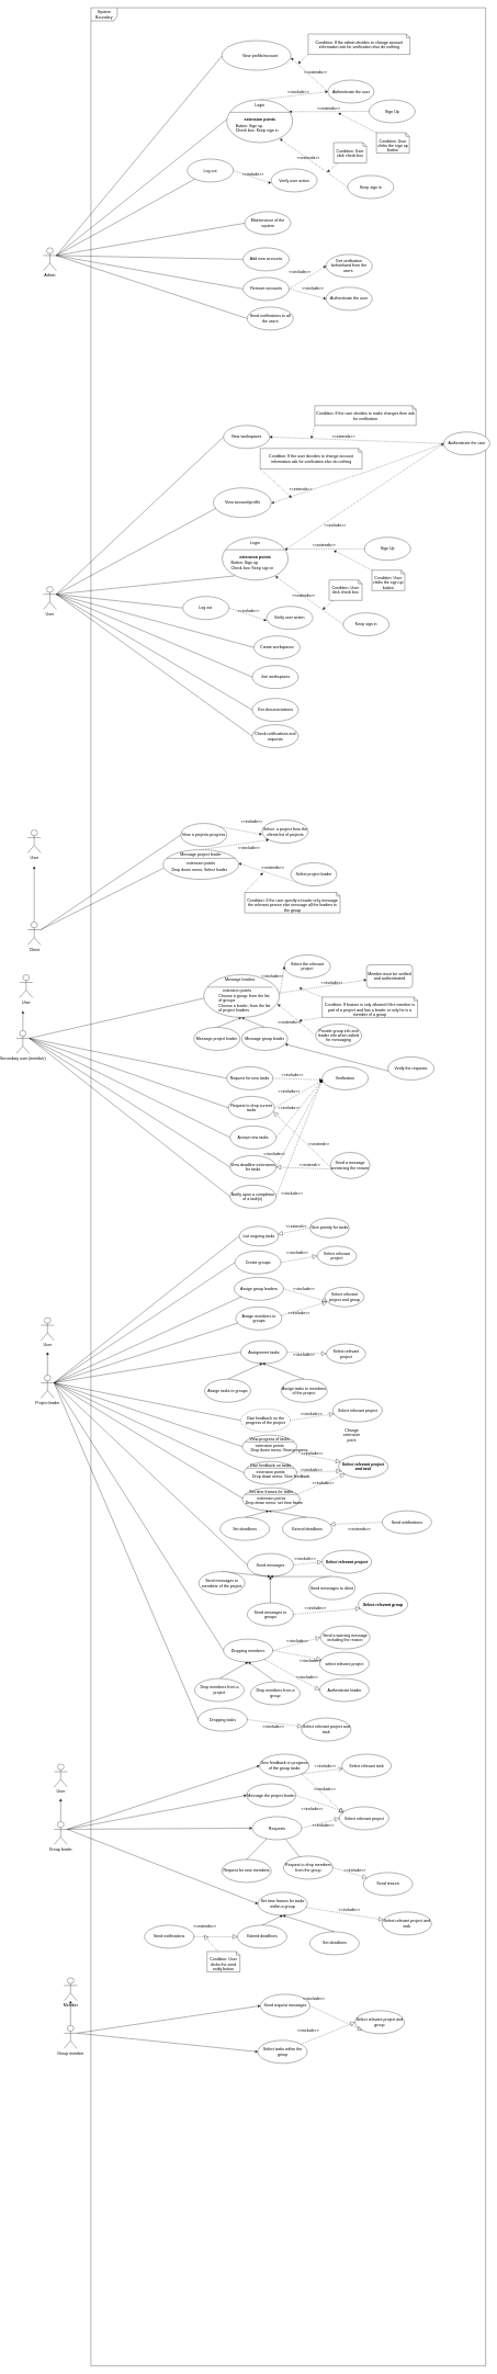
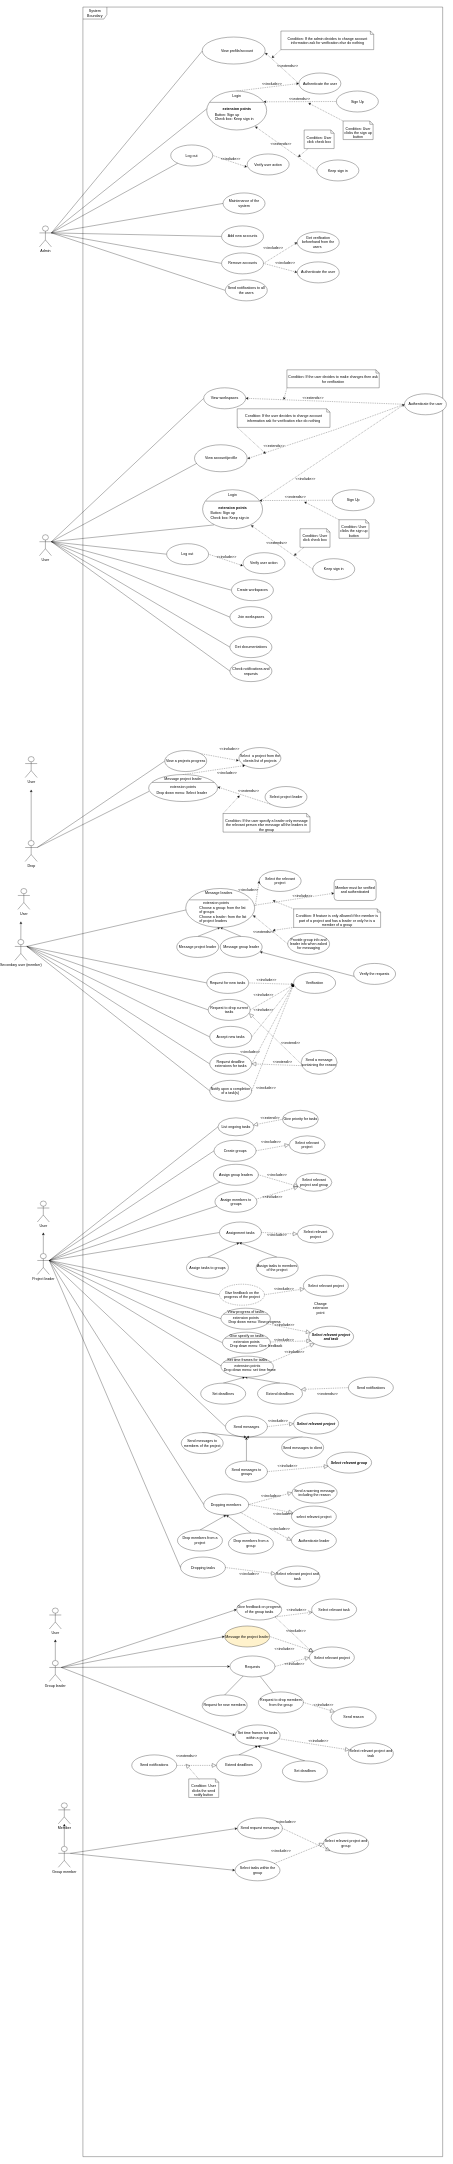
- <mxCell id="35" value="Client" style="shape=umlActor;verticalLabelPosition=bottom;verticalAlign=top;html=1;" parent="1" vertex="1"><mxGeometry x="54.5" y="2800" width="40" height="70" as="geometry" /></mxCell>
+ <mxCell id="35" value="Drop" style="shape=umlActor;verticalLabelPosition=bottom;verticalAlign=top;html=1;" parent="1" vertex="1"><mxGeometry x="54.5" y="2800" width="40" height="70" as="geometry" /></mxCell>
- <mxCell id="99" value="View deadline extensions for tasks" style="ellipse;whiteSpace=wrap;html=1;" parent="1" vertex="1"><mxGeometry x="670" y="3510" width="140" height="70" as="geometry" /></mxCell>
+ <mxCell id="99" value="Request deadline extensions for tasks" style="ellipse;whiteSpace=wrap;html=1;" parent="1" vertex="1"><mxGeometry x="670" y="3510" width="140" height="70" as="geometry" /></mxCell>
- <mxCell id="269" value="&lt;span&gt;Give feedback on tasks&lt;/span&gt;" style="html=1;strokeColor=none;fillColor=none;align=center;verticalAlign=middle;rotatable=0;" parent="268" vertex="1"><mxGeometry y="5.833" width="160" height="11.667" as="geometry" /></mxCell>
+ <mxCell id="269" value="&lt;span&gt;Give specify on tasks&lt;/span&gt;" style="html=1;strokeColor=none;fillColor=none;align=center;verticalAlign=middle;rotatable=0;" parent="268" vertex="1"><mxGeometry y="5.833" width="160" height="11.667" as="geometry" /></mxCell>
- <mxCell id="138" value="Message the project leader" style="ellipse;whiteSpace=wrap;html=1;" parent="1" vertex="1"><mxGeometry x="720" y="5420" width="150" height="70" as="geometry" /></mxCell>
+ <mxCell id="138" value="Message the project leader" style="ellipse;whiteSpace=wrap;html=1;fillColor=#fff2cc;" parent="1" vertex="1"><mxGeometry x="720" y="5420" width="150" height="70" as="geometry" /></mxCell>
